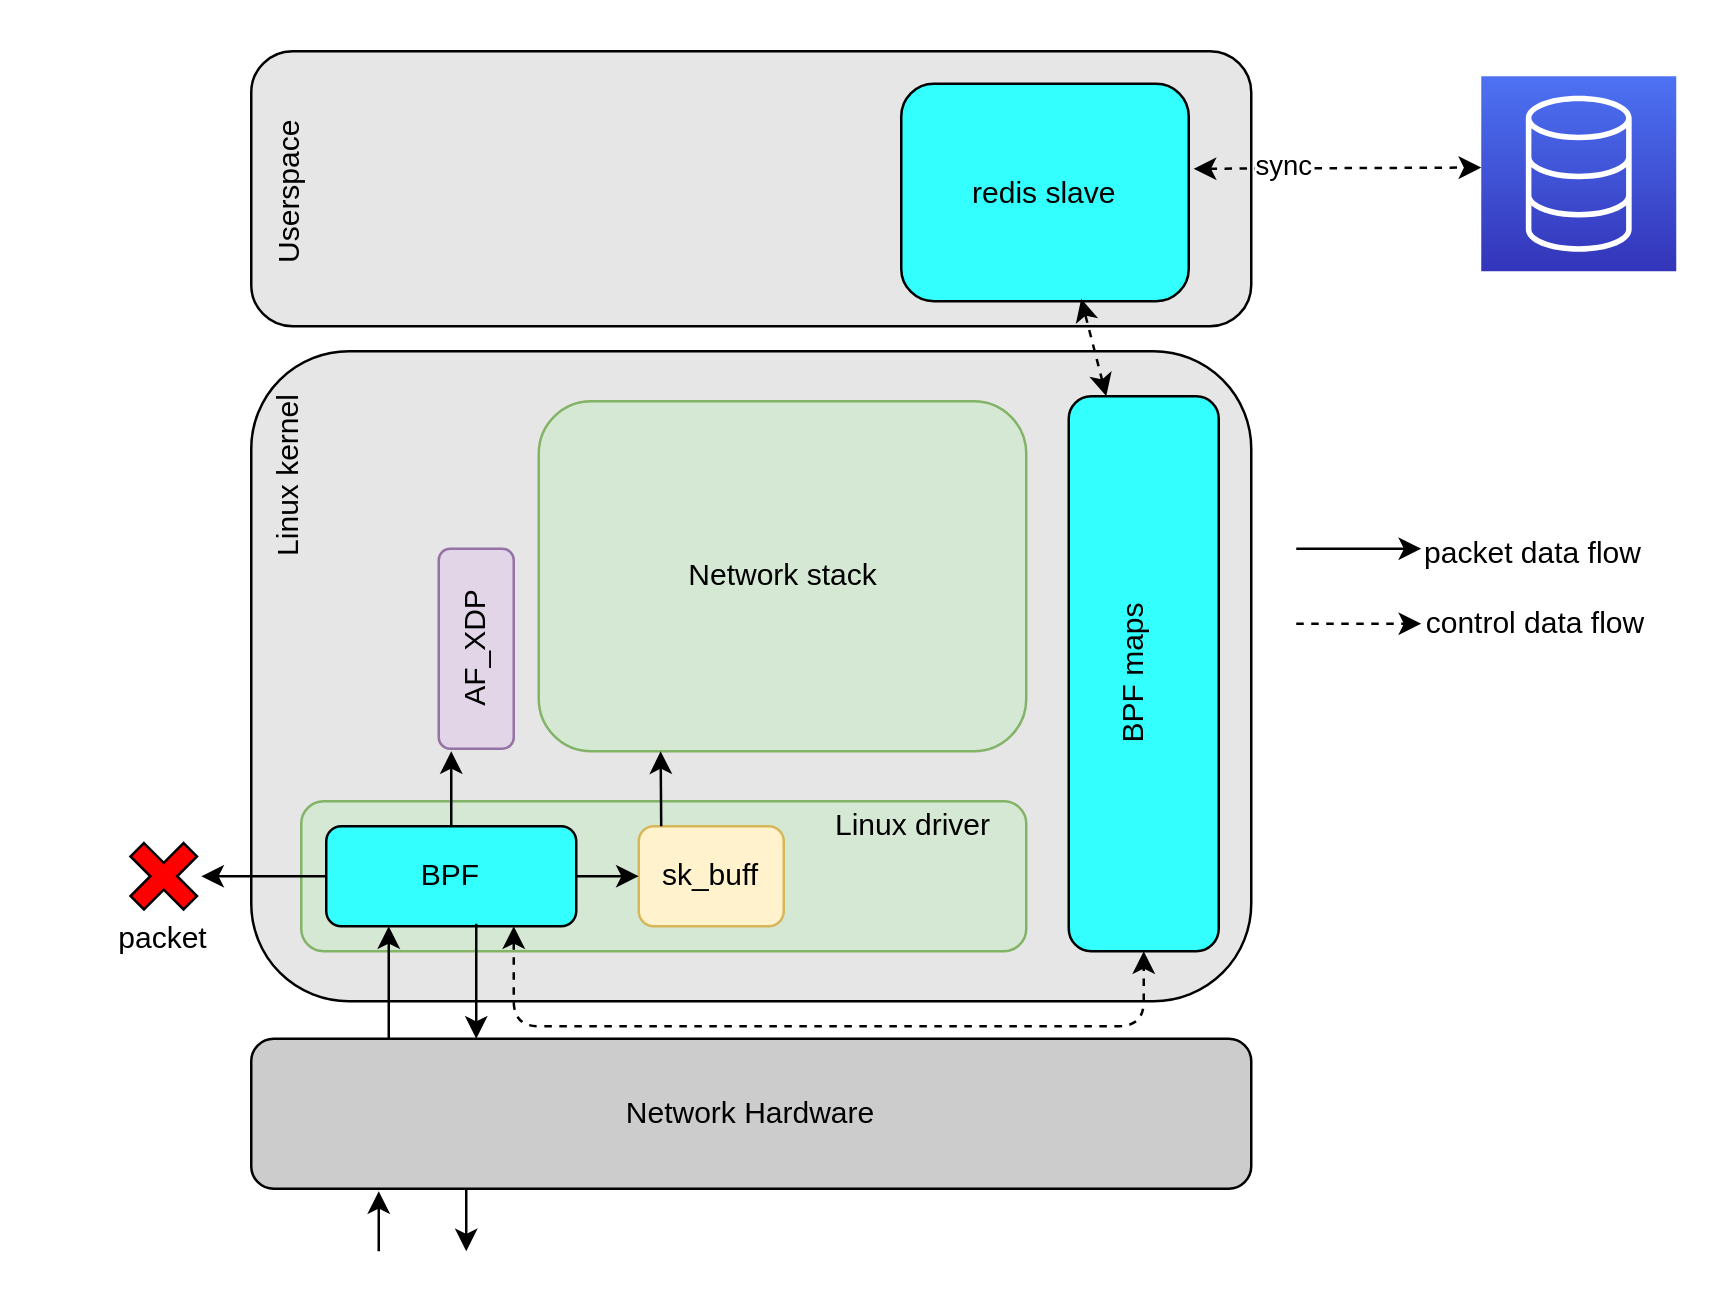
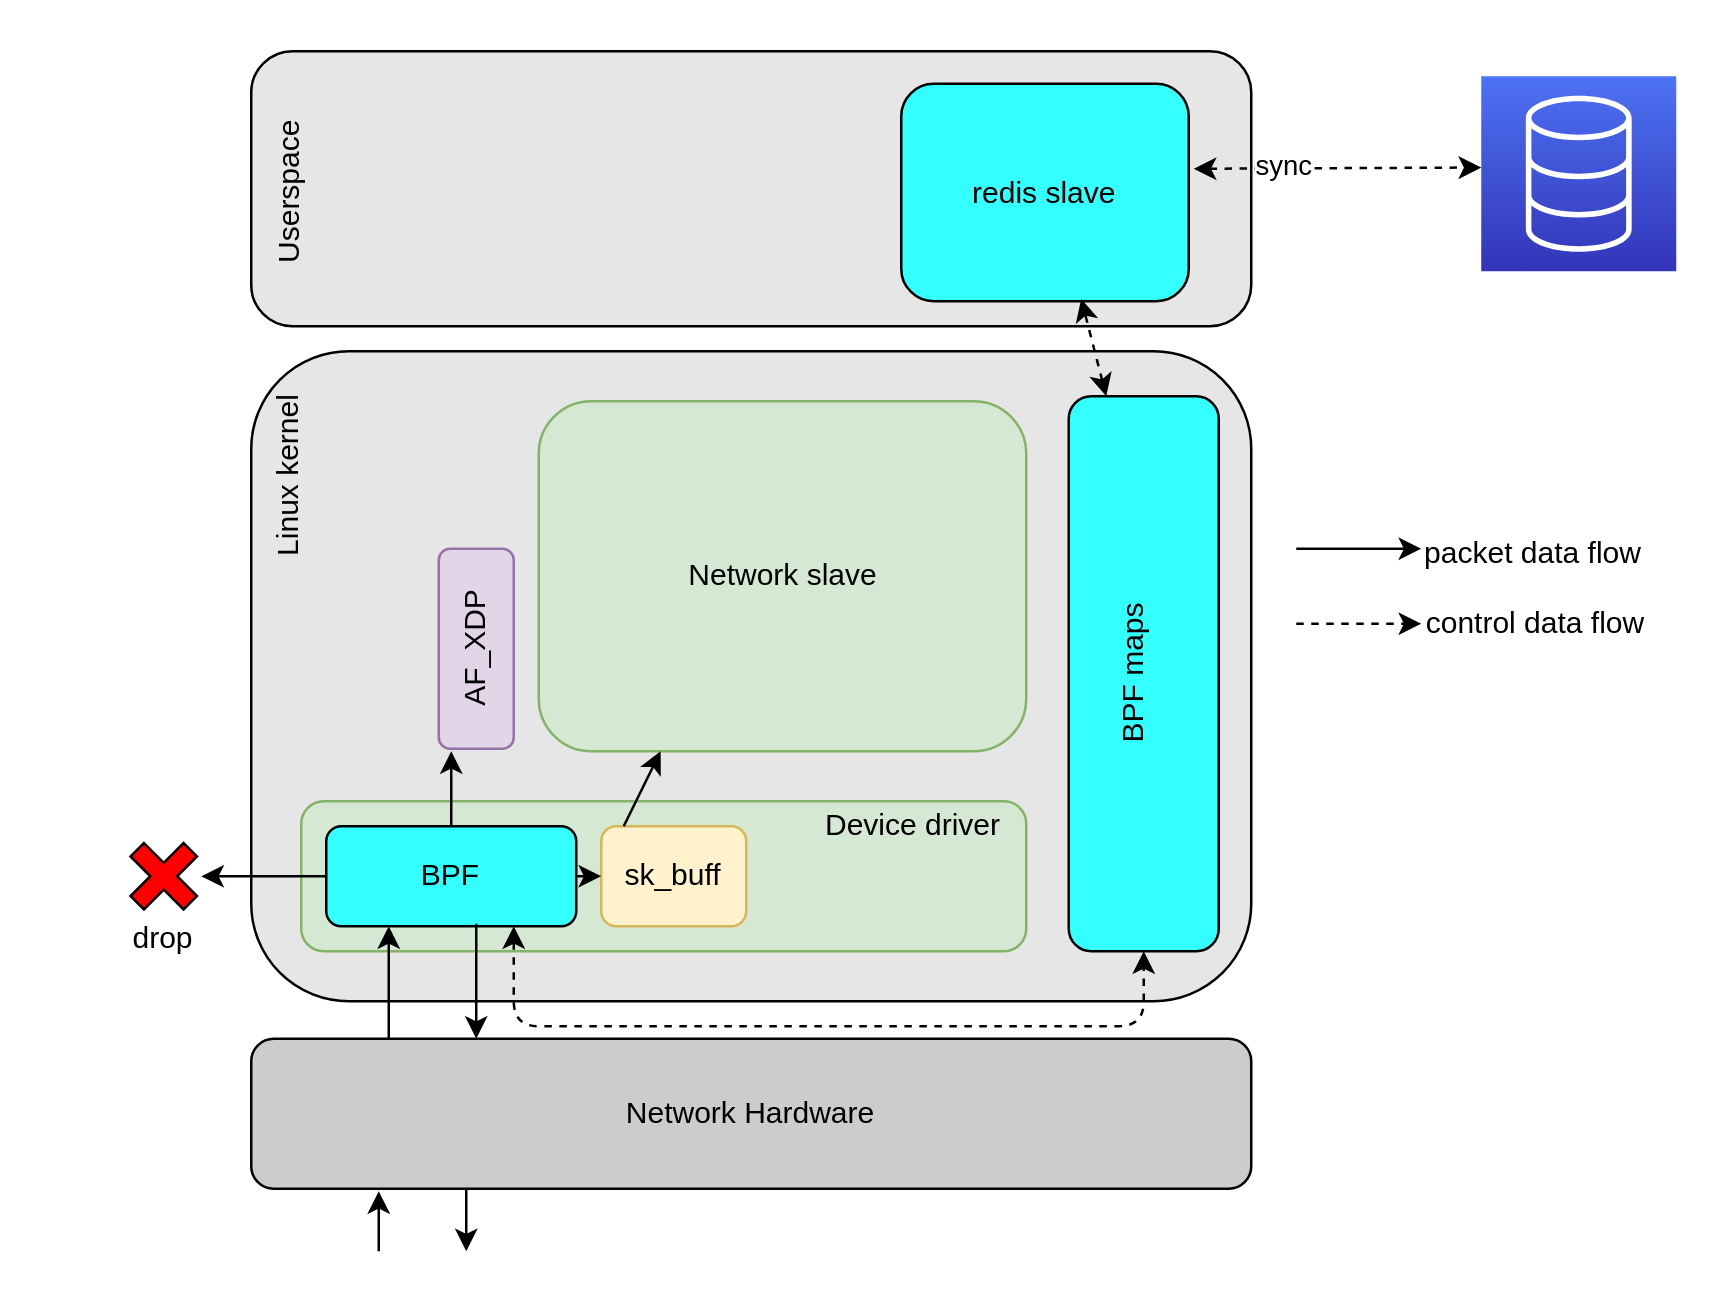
- <mxCell id="15" value="Network stack" style="text;html=1;strokeColor=none;fillColor=none;align=center;verticalAlign=middle;whiteSpace=wrap;rounded=0;" vertex="1" parent="1"><mxGeometry x="267.5" y="211" width="90" height="38" as="geometry" /></mxCell>
+ <mxCell id="15" value="Network slave" style="text;html=1;strokeColor=none;fillColor=none;align=center;verticalAlign=middle;whiteSpace=wrap;rounded=0;" vertex="1" parent="1"><mxGeometry x="267.5" y="211" width="90" height="38" as="geometry" /></mxCell>
- <mxCell id="18" value="Linux driver" style="text;html=1;strokeColor=none;fillColor=none;align=center;verticalAlign=middle;whiteSpace=wrap;rounded=0;" vertex="1" parent="1"><mxGeometry x="320" y="320" width="90" height="20" as="geometry" /></mxCell>
+ <mxCell id="18" value="Device driver" style="text;html=1;strokeColor=none;fillColor=none;align=center;verticalAlign=middle;whiteSpace=wrap;rounded=0;" vertex="1" parent="1"><mxGeometry x="320" y="320" width="90" height="20" as="geometry" /></mxCell>
- <mxCell id="12" value="sk_buff" style="rounded=1;whiteSpace=wrap;html=1;fillColor=#fff2cc;strokeColor=#d6b656;" vertex="1" parent="1"><mxGeometry x="255" y="330" width="58" height="40" as="geometry" /></mxCell>
+ <mxCell id="12" value="sk_buff" style="rounded=1;whiteSpace=wrap;html=1;fillColor=#fff2cc;strokeColor=#d6b656;" vertex="1" parent="1"><mxGeometry x="240" y="330" width="58" height="40" as="geometry" /></mxCell>
- <mxCell id="21" value="packet" style="text;html=1;strokeColor=none;fillColor=none;align=center;verticalAlign=middle;whiteSpace=wrap;rounded=0;" vertex="1" parent="1"><mxGeometry x="20" y="365" width="90" height="20" as="geometry" /></mxCell>
+ <mxCell id="21" value="drop" style="text;html=1;strokeColor=none;fillColor=none;align=center;verticalAlign=middle;whiteSpace=wrap;rounded=0;" vertex="1" parent="1"><mxGeometry x="20" y="365" width="90" height="20" as="geometry" /></mxCell>
